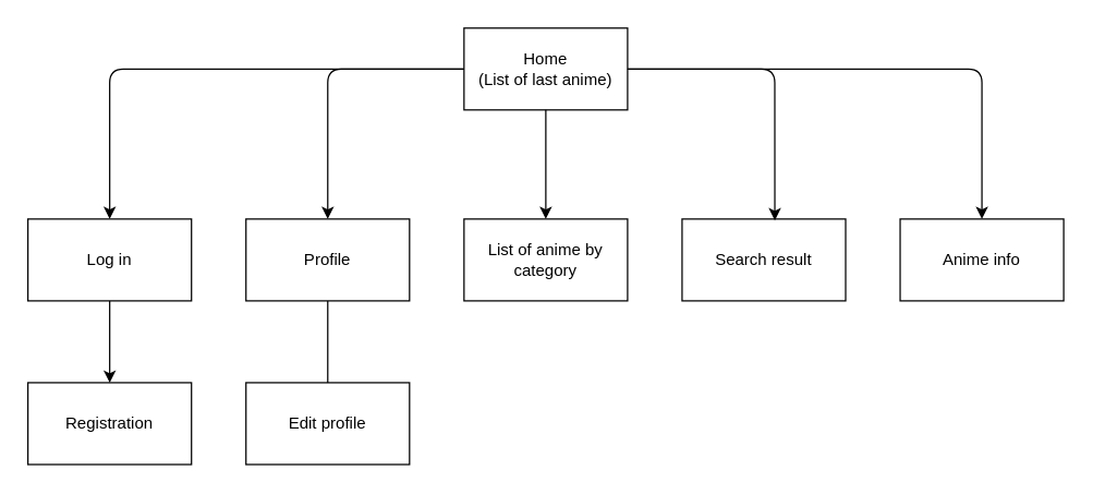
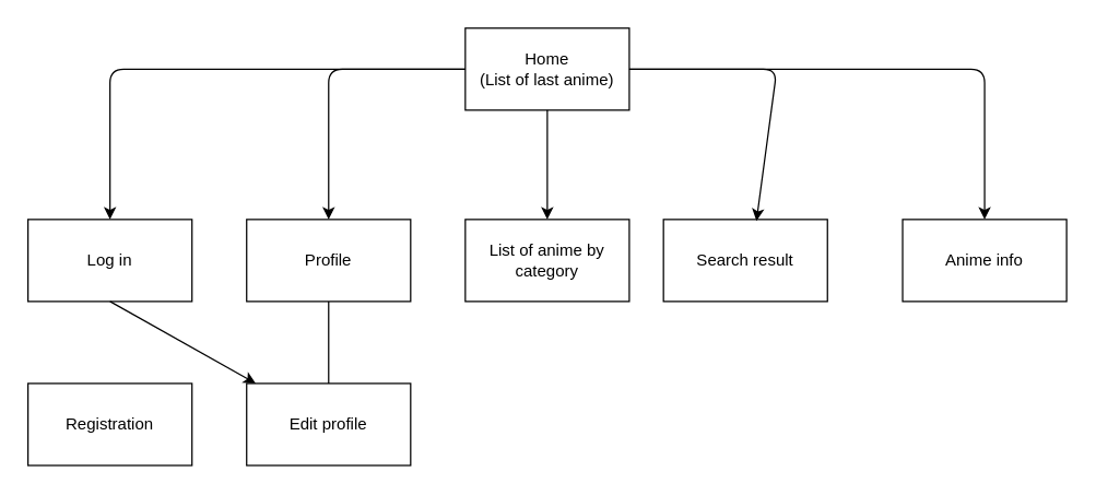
- <mxCell id="4" value="Search result" style="rounded=0;whiteSpace=wrap;html=1;" vertex="1" parent="1"><mxGeometry x="500" y="160" width="120" height="60" as="geometry" /></mxCell>
+ <mxCell id="4" value="Search result" style="rounded=0;whiteSpace=wrap;html=1;" vertex="1" parent="1"><mxGeometry x="485" y="160" width="120" height="60" as="geometry" /></mxCell>
- <mxCell id="15" value="" style="endArrow=classic;html=1;exitX=0.5;exitY=1;exitDx=0;exitDy=0;entryX=0.5;entryY=0;entryDx=0;entryDy=0;" edge="1" parent="1" source="5" target="6"><mxGeometry width="50" height="50" relative="1" as="geometry"><mxPoint x="310" y="380" as="sourcePoint" /><mxPoint x="360" y="330" as="targetPoint" /></mxGeometry></mxCell>
+ <mxCell id="15" value="" style="endArrow=classic;html=1;exitX=0.5;exitY=1;exitDx=0;exitDy=0;" edge="1" parent="1" source="5" target="9"><mxGeometry width="50" height="50" relative="1" as="geometry"><mxPoint x="310" y="380" as="sourcePoint" /><mxPoint x="360" y="330" as="targetPoint" /></mxGeometry></mxCell>
